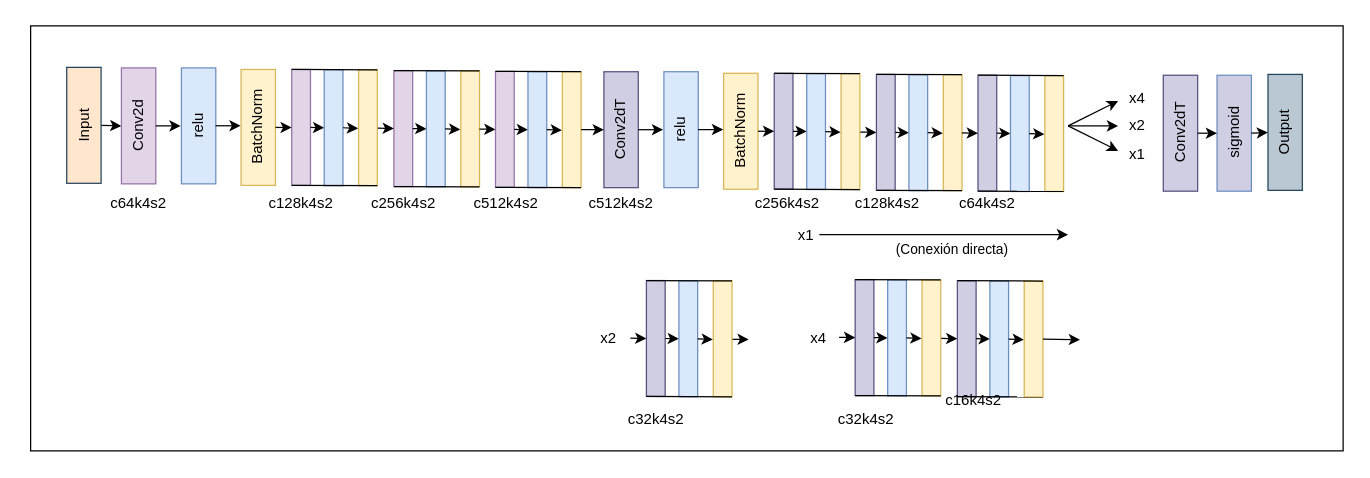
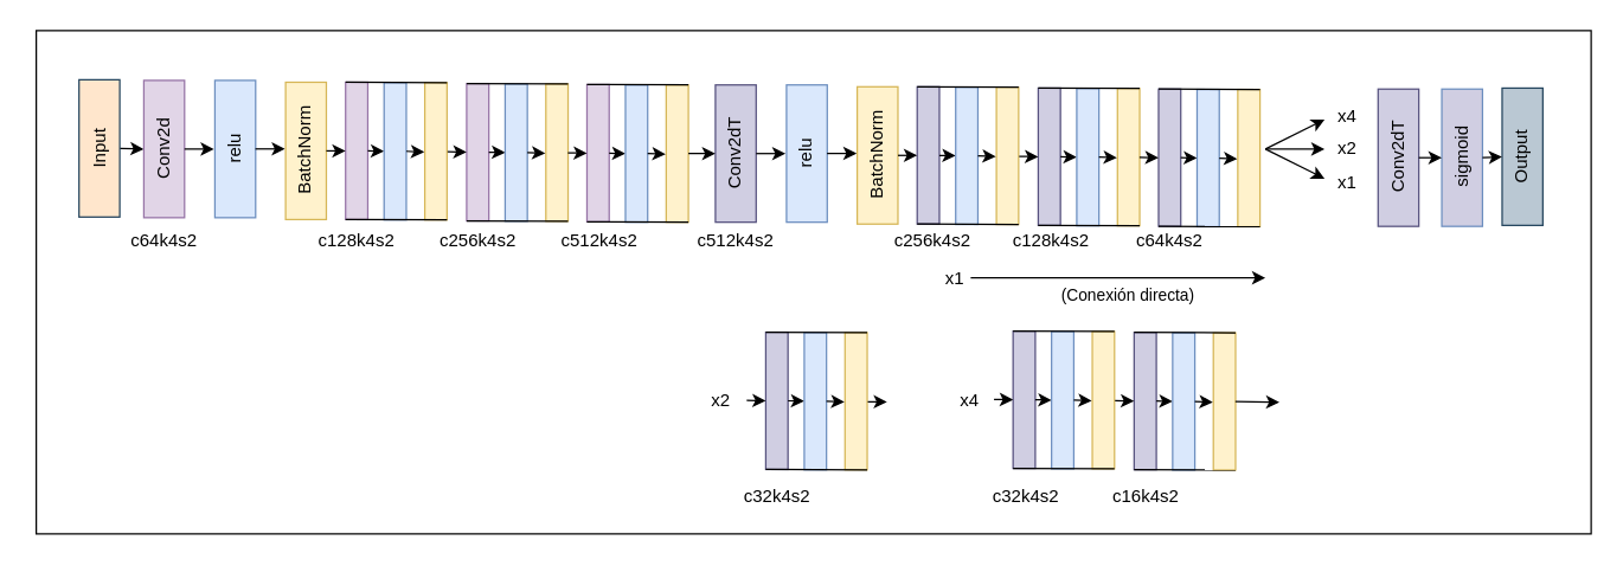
- <mxCell id="113" value="c16k4s2" style="text;html=1;align=center;verticalAlign=middle;resizable=0;points=[];autosize=1;strokeColor=none;fillColor=none;" vertex="1" parent="1"><mxGeometry x="742.5" y="305" width="70" height="30" as="geometry" /></mxCell>
+ <mxCell id="113" value="c16k4s2" style="text;html=1;align=center;verticalAlign=middle;resizable=0;points=[];autosize=1;strokeColor=none;fillColor=none;" vertex="1" parent="1"><mxGeometry x="737.5" y="320" width="70" height="30" as="geometry" /></mxCell>
